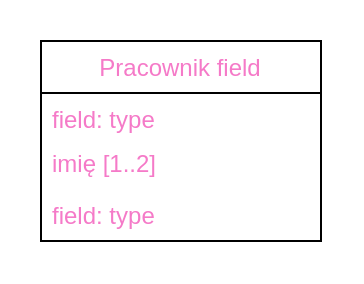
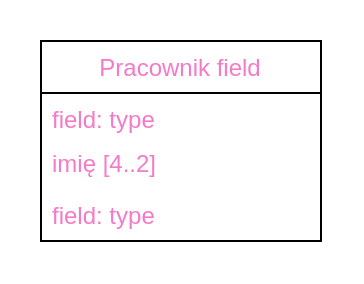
- <mxCell id="4" value="imię [1..2]" style="text;strokeColor=none;fillColor=none;align=left;verticalAlign=top;spacingLeft=4;spacingRight=4;overflow=hidden;rotatable=0;points=[[0,0.5],[1,0.5]];portConstraint=eastwest;fontSize=12;fontColor=#F57AC8;" vertex="1" parent="2"><mxGeometry y="48" width="140" height="26" as="geometry" /></mxCell>
+ <mxCell id="4" value="imię [4..2]" style="text;strokeColor=none;fillColor=none;align=left;verticalAlign=top;spacingLeft=4;spacingRight=4;overflow=hidden;rotatable=0;points=[[0,0.5],[1,0.5]];portConstraint=eastwest;fontSize=12;fontColor=#F57AC8;" vertex="1" parent="2"><mxGeometry y="48" width="140" height="26" as="geometry" /></mxCell>
